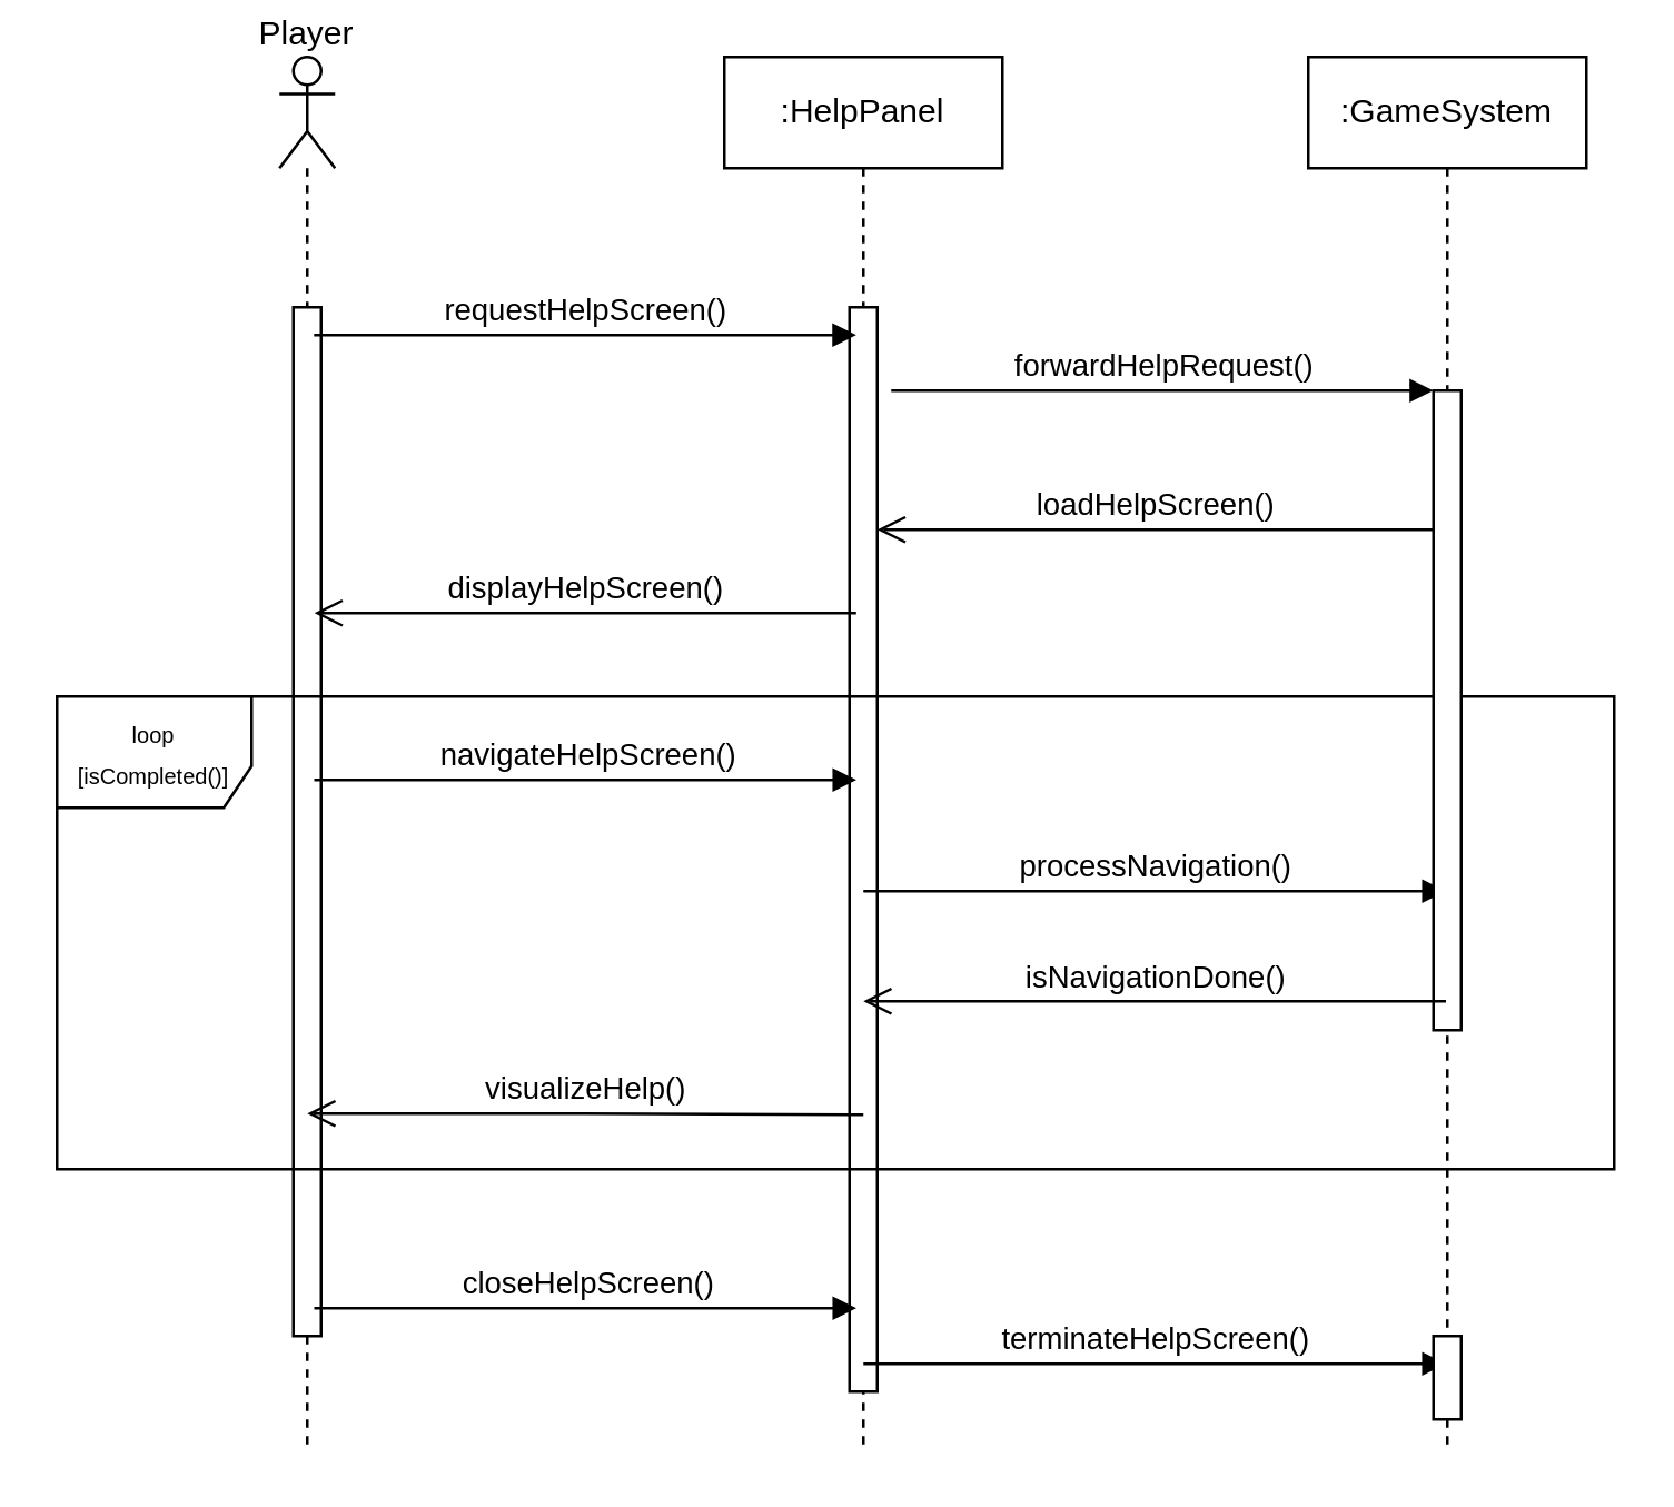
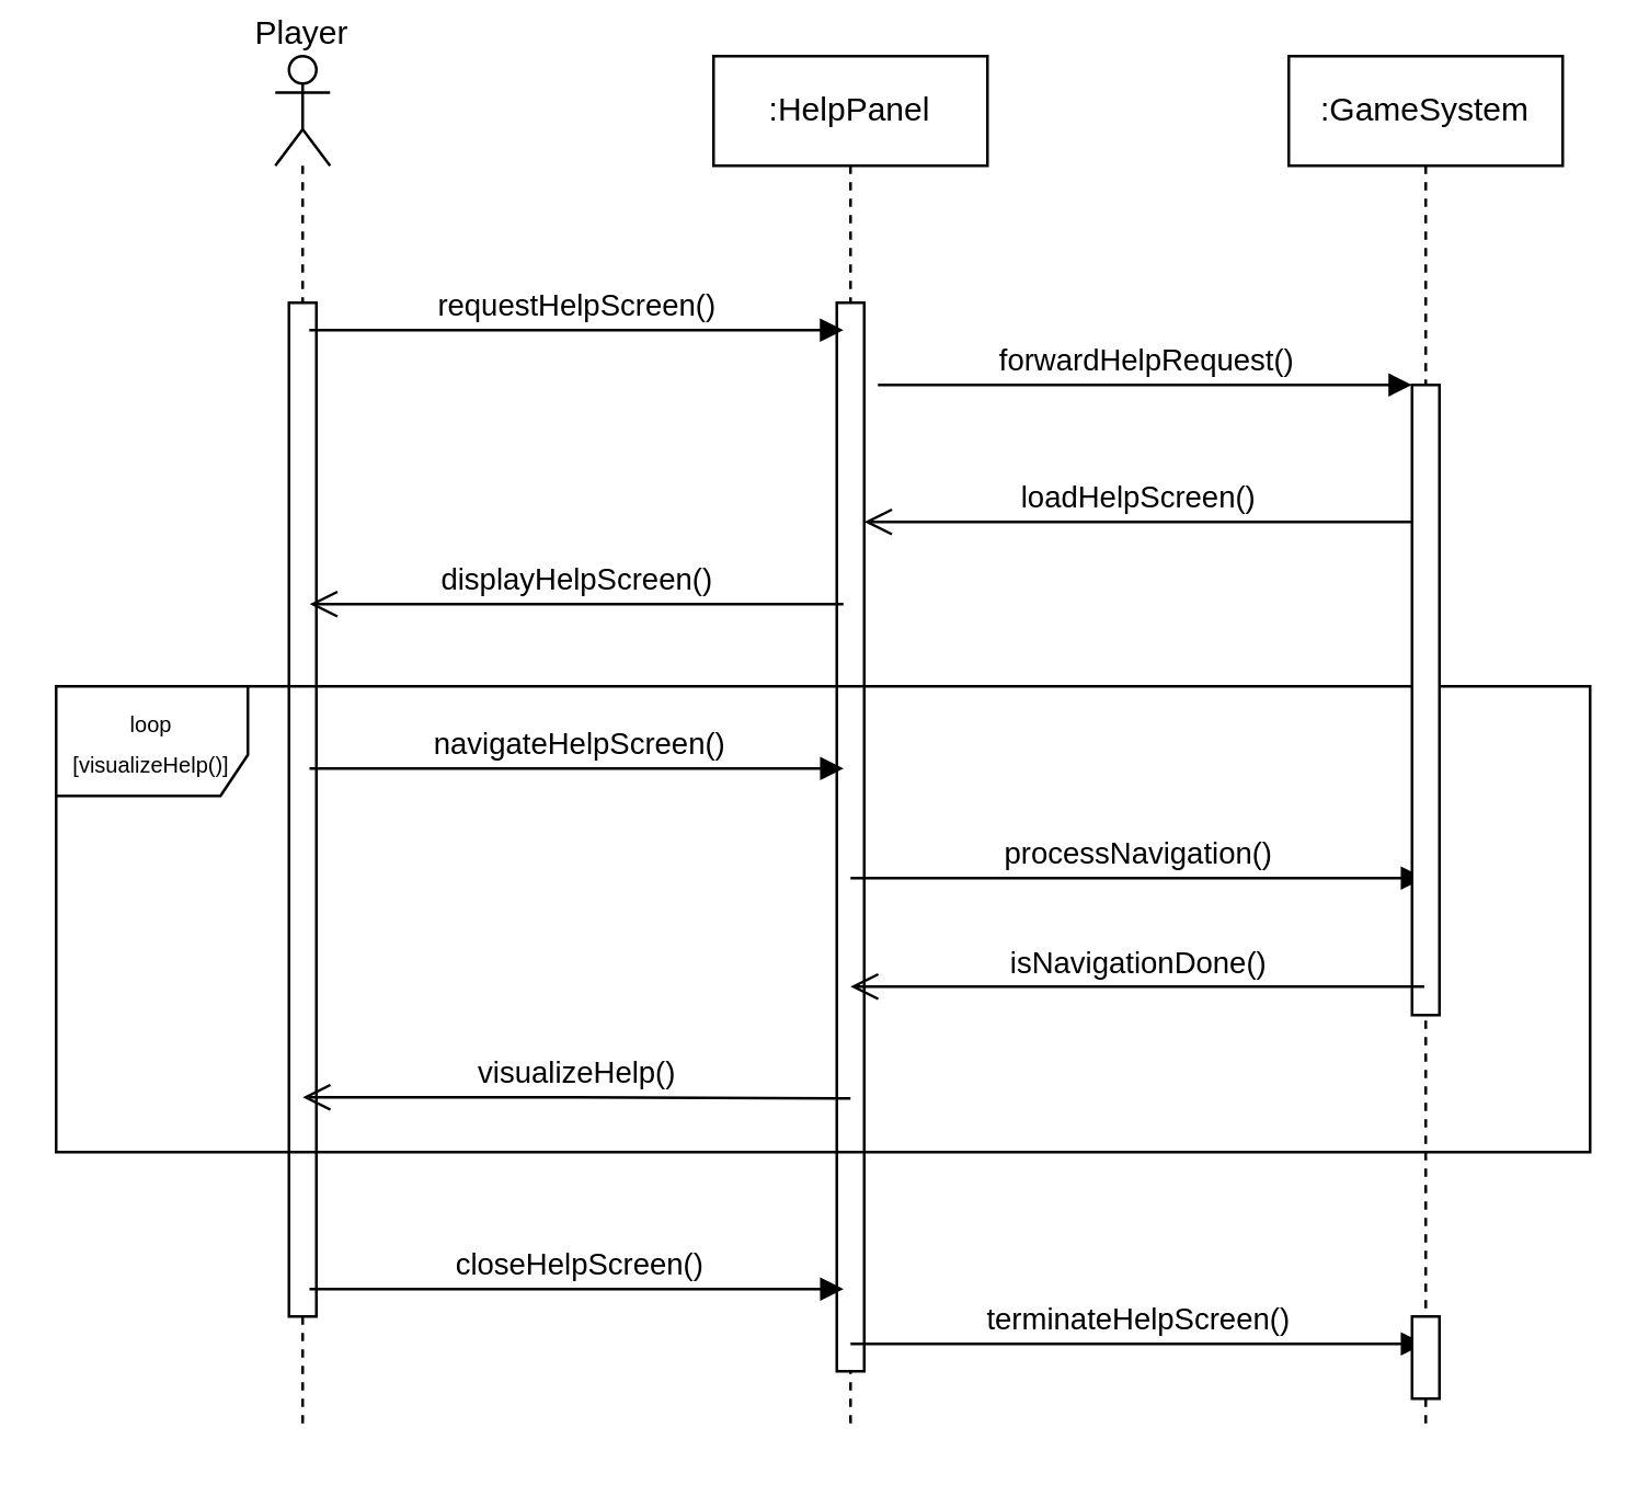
- <mxCell id="10" value="&lt;span style=&quot;font-size: 8px;&quot;&gt;loop&lt;/span&gt;&lt;div&gt;&lt;span style=&quot;font-size: 8px;&quot;&gt;[isCompleted()]&lt;/span&gt;&lt;/div&gt;" style="shape=umlFrame;whiteSpace=wrap;html=1;pointerEvents=0;width=70;height=40;" parent="1" vertex="1"><mxGeometry x="20" y="250" width="560" height="170" as="geometry" /></mxCell>
+ <mxCell id="10" value="&lt;span style=&quot;font-size: 8px;&quot;&gt;loop&lt;/span&gt;&lt;div&gt;&lt;span style=&quot;font-size: 8px;&quot;&gt;[visualizeHelp()]&lt;/span&gt;&lt;/div&gt;" style="shape=umlFrame;whiteSpace=wrap;html=1;pointerEvents=0;width=70;height=40;" parent="1" vertex="1"><mxGeometry x="20" y="250" width="560" height="170" as="geometry" /></mxCell>
